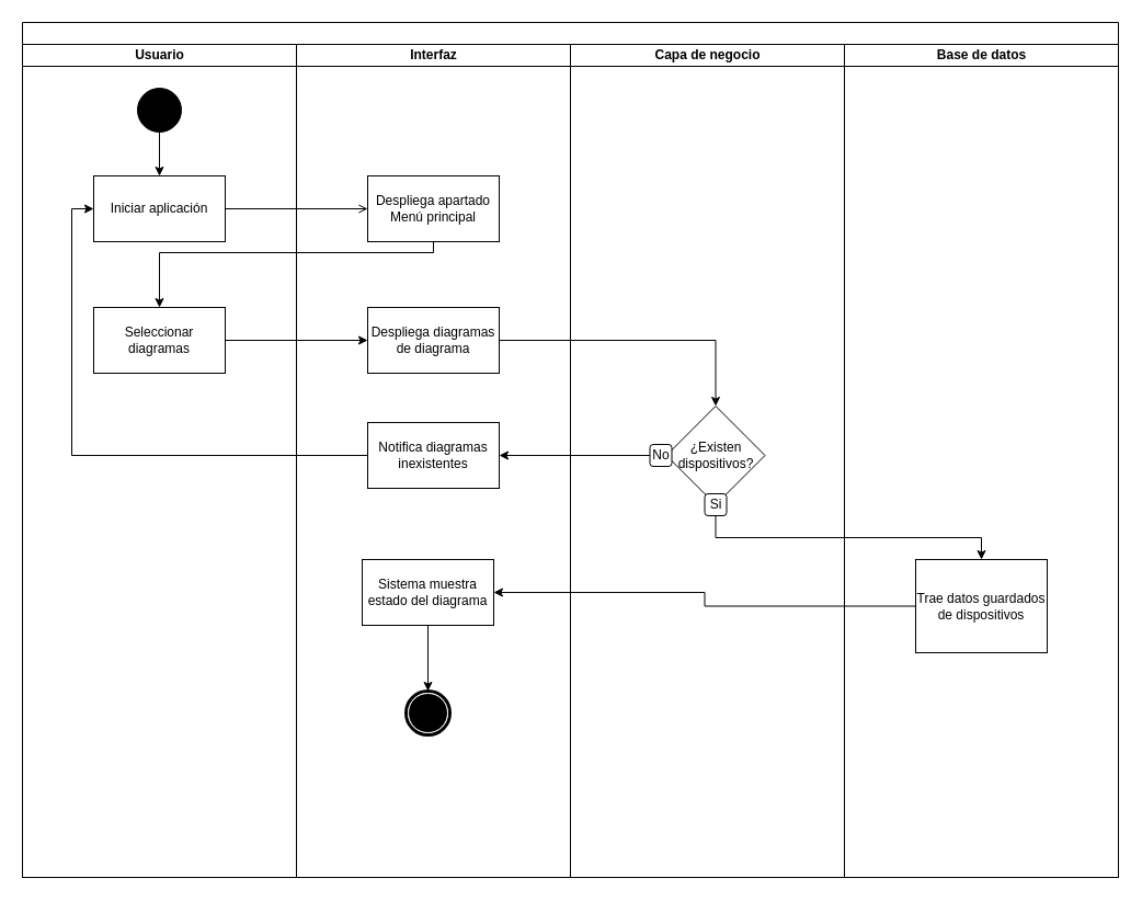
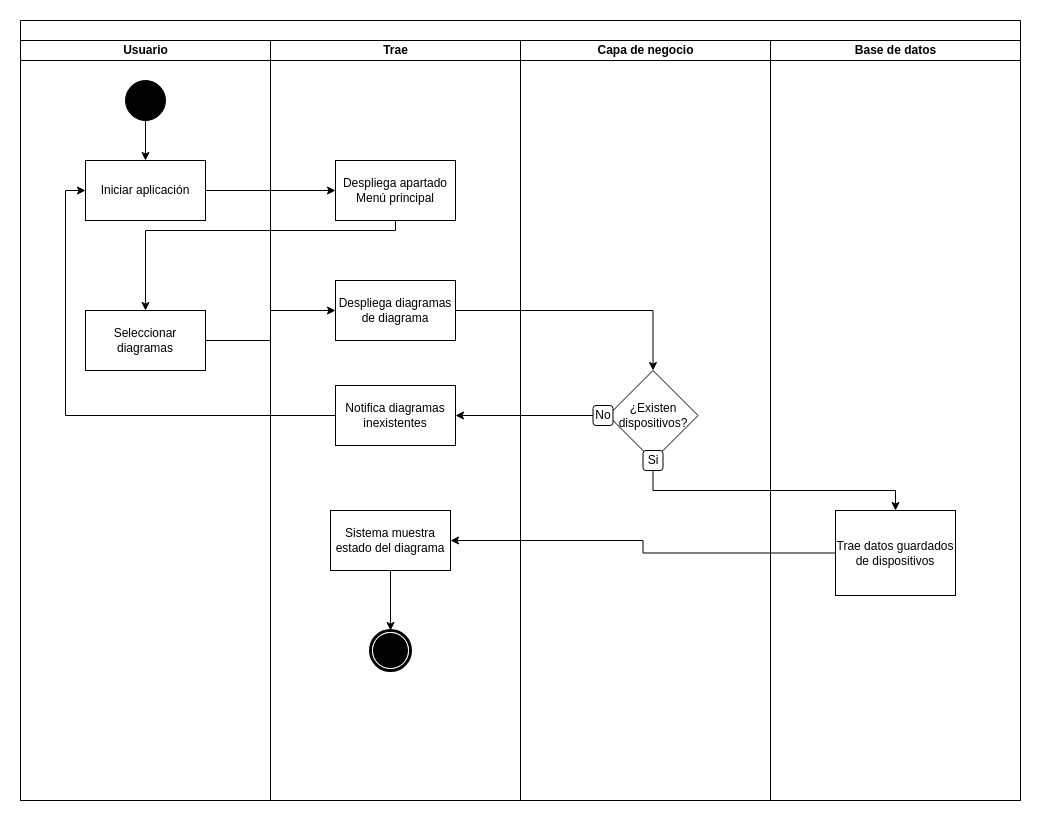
- <mxCell id="8" value="Interfaz" style="swimlane;html=1;startSize=20;" vertex="1" parent="2"><mxGeometry x="250" y="20" width="250" height="760" as="geometry" /></mxCell>
+ <mxCell id="8" value="Trae" style="swimlane;html=1;startSize=20;" vertex="1" parent="2"><mxGeometry x="250" y="20" width="250" height="760" as="geometry" /></mxCell>
- <mxCell id="20" style="edgeStyle=orthogonalEdgeStyle;rounded=0;orthogonalLoop=1;jettySize=auto;html=1;entryX=0;entryY=0.5;entryDx=0;entryDy=0;endArrow=open;" edge="1" parent="2" source="6" target="9"><mxGeometry relative="1" as="geometry" /></mxCell>
+ <mxCell id="20" style="edgeStyle=orthogonalEdgeStyle;rounded=0;orthogonalLoop=1;jettySize=auto;html=1;entryX=0;entryY=0.5;entryDx=0;entryDy=0;" edge="1" parent="2" source="6" target="9"><mxGeometry relative="1" as="geometry" /></mxCell>
- <mxCell id="7" value="Seleccionar diagramas" style="whiteSpace=wrap;html=1;rounded=0;" vertex="1" parent="3"><mxGeometry x="65" y="240" width="120" height="60" as="geometry" /></mxCell>
+ <mxCell id="7" value="Seleccionar diagramas" style="whiteSpace=wrap;html=1;rounded=0;" vertex="1" parent="3"><mxGeometry x="65" y="270" width="120" height="60" as="geometry" /></mxCell>
